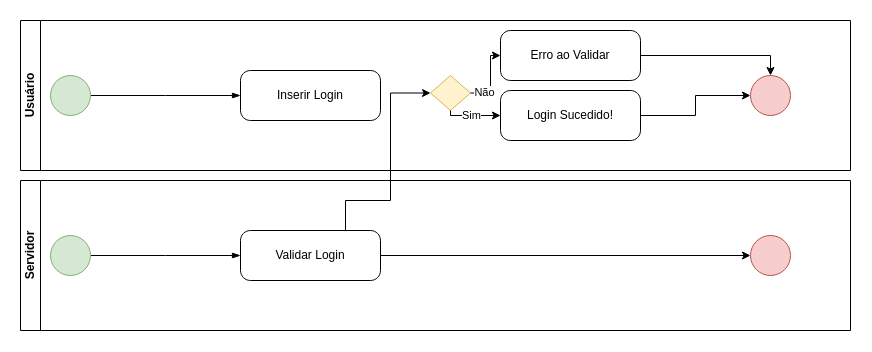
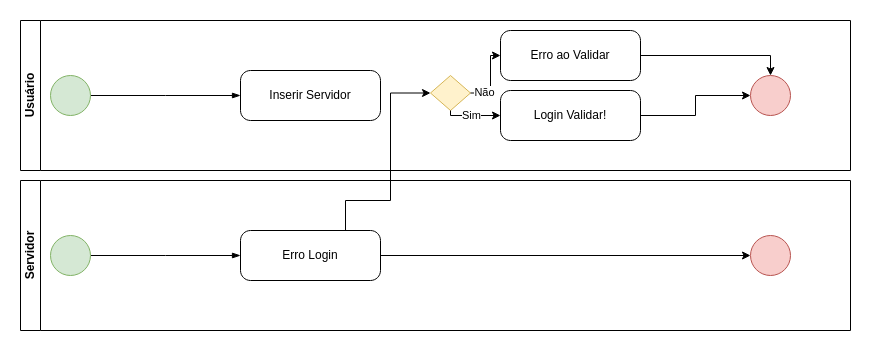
- <mxCell id="5" value="Inserir Login" style="points=[[0.25,0,0],[0.5,0,0],[0.75,0,0],[1,0.25,0],[1,0.5,0],[1,0.75,0],[0.75,1,0],[0.5,1,0],[0.25,1,0],[0,0.75,0],[0,0.5,0],[0,0.25,0]];shape=mxgraph.bpmn.task;whiteSpace=wrap;rectStyle=rounded;size=10;html=1;container=1;expand=0;collapsible=0;taskMarker=abstract;" vertex="1" parent="2"><mxGeometry x="220" y="50" width="140" height="50" as="geometry" /></mxCell>
+ <mxCell id="5" value="Inserir Servidor" style="points=[[0.25,0,0],[0.5,0,0],[0.75,0,0],[1,0.25,0],[1,0.5,0],[1,0.75,0],[0.75,1,0],[0.5,1,0],[0.25,1,0],[0,0.75,0],[0,0.5,0],[0,0.25,0]];shape=mxgraph.bpmn.task;whiteSpace=wrap;rectStyle=rounded;size=10;html=1;container=1;expand=0;collapsible=0;taskMarker=abstract;" vertex="1" parent="2"><mxGeometry x="220" y="50" width="140" height="50" as="geometry" /></mxCell>
- <mxCell id="9" value="Login Sucedido!" style="points=[[0.25,0,0],[0.5,0,0],[0.75,0,0],[1,0.25,0],[1,0.5,0],[1,0.75,0],[0.75,1,0],[0.5,1,0],[0.25,1,0],[0,0.75,0],[0,0.5,0],[0,0.25,0]];shape=mxgraph.bpmn.task;whiteSpace=wrap;rectStyle=rounded;size=10;html=1;container=1;expand=0;collapsible=0;taskMarker=abstract;" vertex="1" parent="2"><mxGeometry x="480" y="70" width="140" height="50" as="geometry" /></mxCell>
+ <mxCell id="9" value="Login Validar!" style="points=[[0.25,0,0],[0.5,0,0],[0.75,0,0],[1,0.25,0],[1,0.5,0],[1,0.75,0],[0.75,1,0],[0.5,1,0],[0.25,1,0],[0,0.75,0],[0,0.5,0],[0,0.25,0]];shape=mxgraph.bpmn.task;whiteSpace=wrap;rectStyle=rounded;size=10;html=1;container=1;expand=0;collapsible=0;taskMarker=abstract;" vertex="1" parent="2"><mxGeometry x="480" y="70" width="140" height="50" as="geometry" /></mxCell>
- <mxCell id="20" value="Validar Login" style="points=[[0.25,0,0],[0.5,0,0],[0.75,0,0],[1,0.25,0],[1,0.5,0],[1,0.75,0],[0.75,1,0],[0.5,1,0],[0.25,1,0],[0,0.75,0],[0,0.5,0],[0,0.25,0]];shape=mxgraph.bpmn.task;whiteSpace=wrap;rectStyle=rounded;size=10;html=1;container=1;expand=0;collapsible=0;taskMarker=abstract;" vertex="1" parent="16"><mxGeometry x="220" y="50" width="140" height="50" as="geometry" /></mxCell>
+ <mxCell id="20" value="Erro Login" style="points=[[0.25,0,0],[0.5,0,0],[0.75,0,0],[1,0.25,0],[1,0.5,0],[1,0.75,0],[0.75,1,0],[0.5,1,0],[0.25,1,0],[0,0.75,0],[0,0.5,0],[0,0.25,0]];shape=mxgraph.bpmn.task;whiteSpace=wrap;rectStyle=rounded;size=10;html=1;container=1;expand=0;collapsible=0;taskMarker=abstract;" vertex="1" parent="16"><mxGeometry x="220" y="50" width="140" height="50" as="geometry" /></mxCell>
